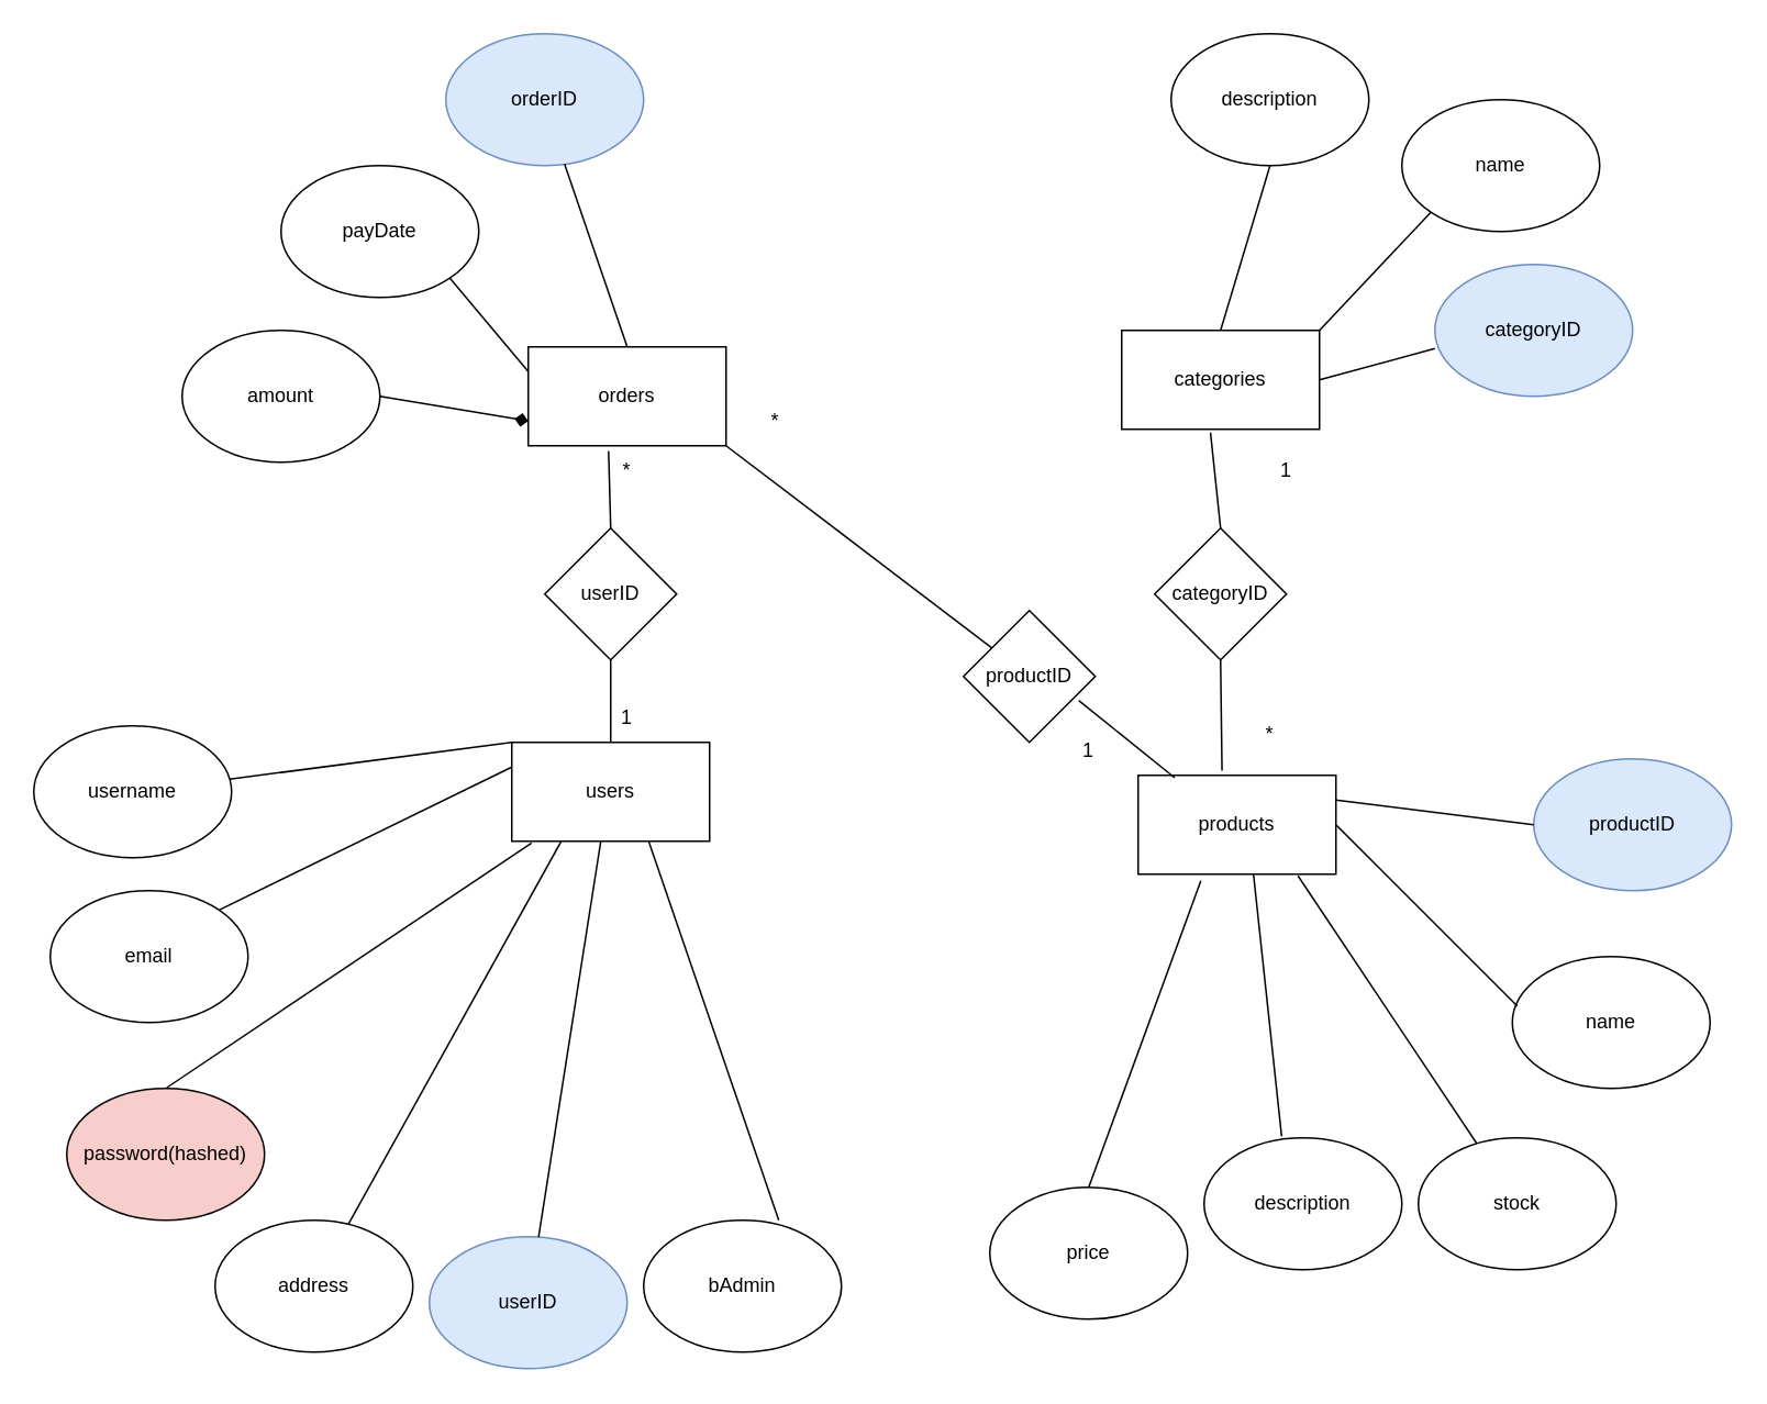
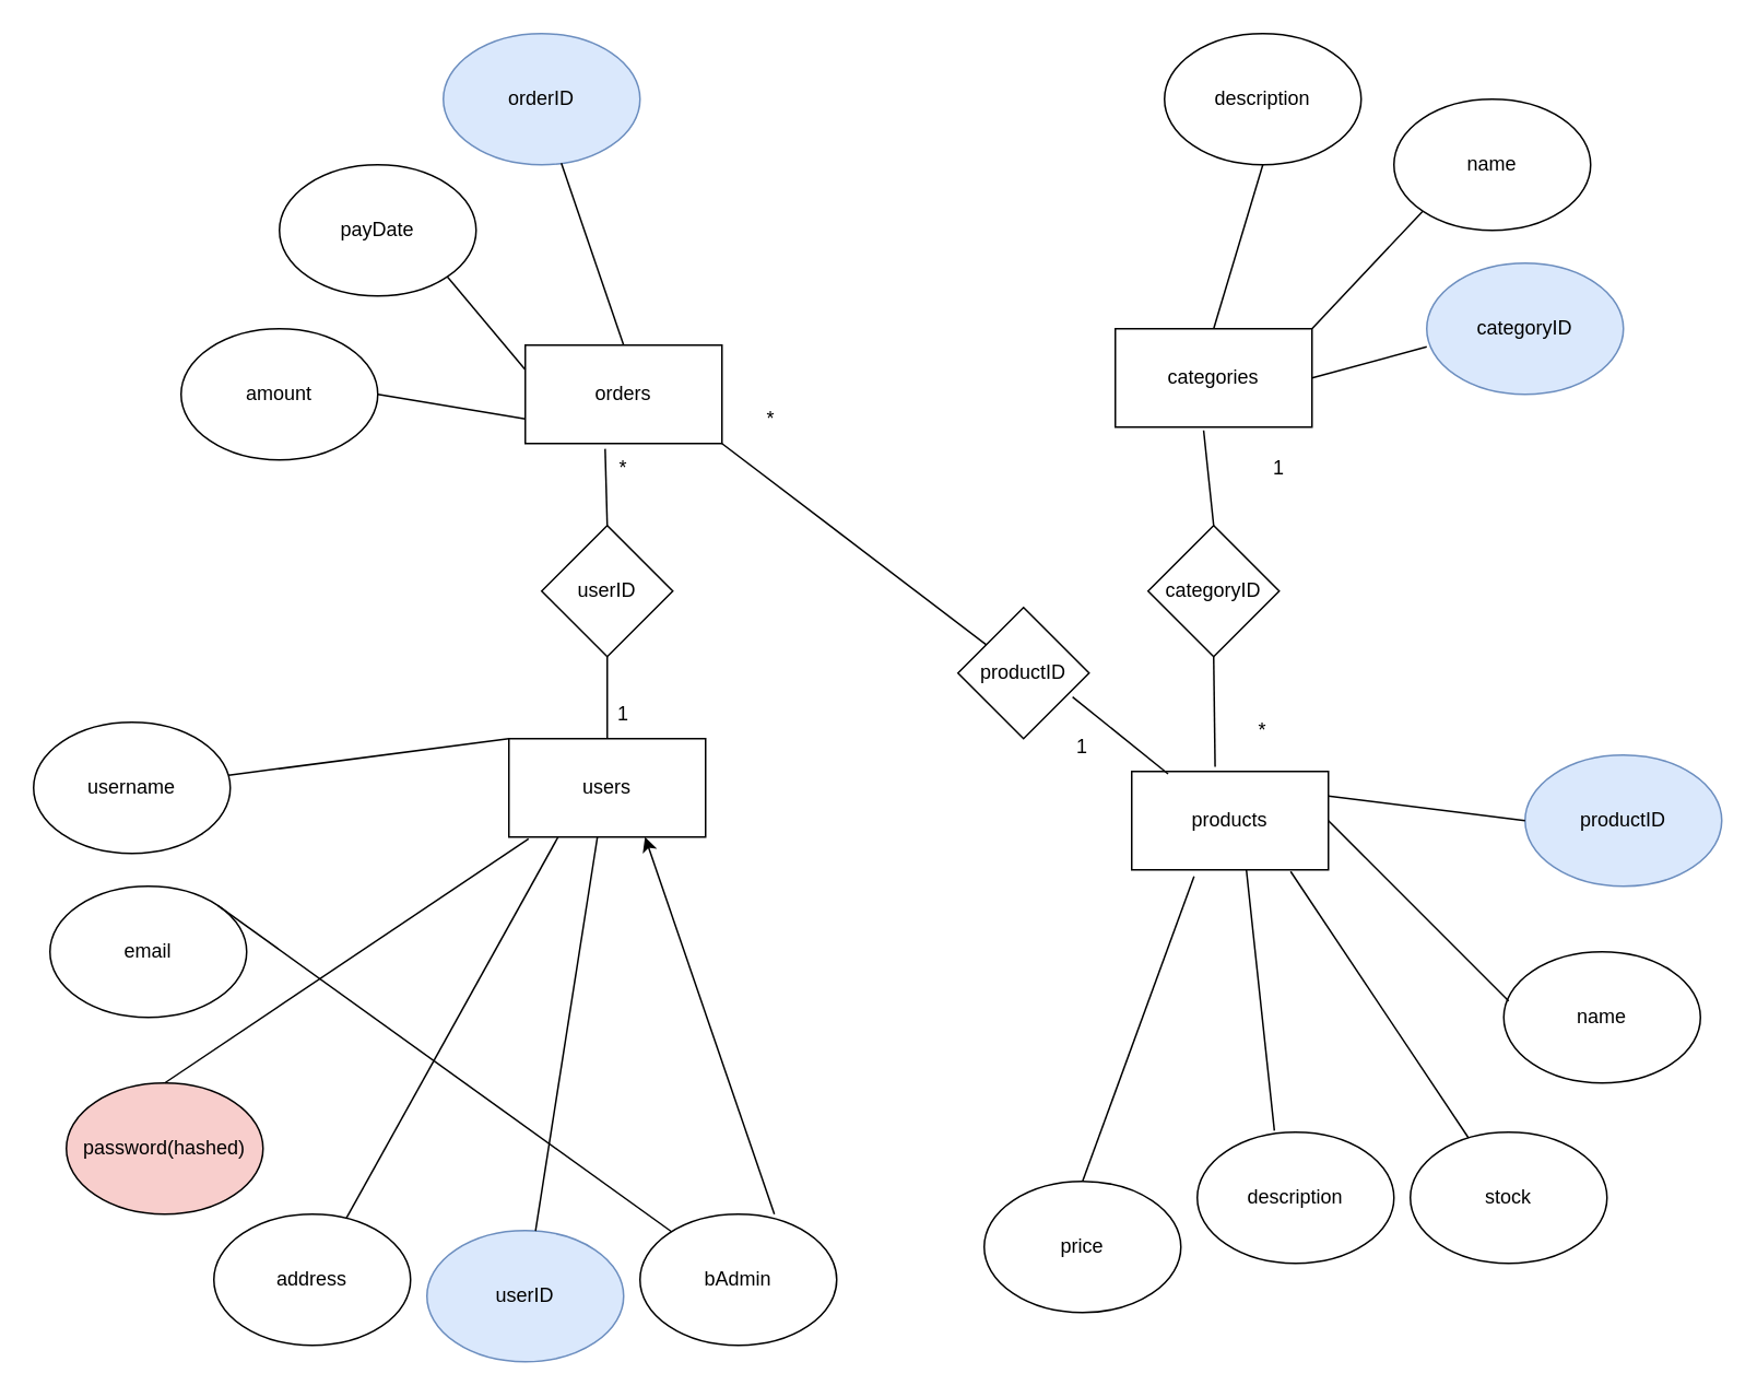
- <mxCell id="23" value="" style="endArrow=diamond;html=1;rounded=0;entryX=0;entryY=0.75;entryDx=0;entryDy=0;exitX=1;exitY=0.5;exitDx=0;exitDy=0;" parent="1" source="11" target="2" edge="1"><mxGeometry width="50" height="50" relative="1" as="geometry"><mxPoint x="600" y="280" as="sourcePoint" /><mxPoint x="650" y="230" as="targetPoint" /></mxGeometry></mxCell>
+ <mxCell id="23" value="" style="endArrow=none;html=1;rounded=0;entryX=0;entryY=0.75;entryDx=0;entryDy=0;exitX=1;exitY=0.5;exitDx=0;exitDy=0;" parent="1" source="11" target="2" edge="1"><mxGeometry width="50" height="50" relative="1" as="geometry"><mxPoint x="600" y="280" as="sourcePoint" /><mxPoint x="650" y="230" as="targetPoint" /></mxGeometry></mxCell>
- <mxCell id="34" value="" style="endArrow=none;html=1;rounded=0;entryX=0;entryY=0.25;entryDx=0;entryDy=0;exitX=1;exitY=0;exitDx=0;exitDy=0;" parent="1" source="19" target="3" edge="1"><mxGeometry width="50" height="50" relative="1" as="geometry"><mxPoint x="270" y="650" as="sourcePoint" /><mxPoint x="320" y="600" as="targetPoint" /></mxGeometry></mxCell>
+ <mxCell id="34" value="" style="endArrow=none;html=1;rounded=0;exitX=1;exitY=0;exitDx=0;exitDy=0;" parent="1" source="19" target="22" edge="1"><mxGeometry width="50" height="50" relative="1" as="geometry"><mxPoint x="270" y="650" as="sourcePoint" /><mxPoint x="320" y="600" as="targetPoint" /></mxGeometry></mxCell>
- <mxCell id="39" value="" style="endArrow=none;html=1;rounded=0;entryX=0.692;entryY=1;entryDx=0;entryDy=0;entryPerimeter=0;exitX=0.683;exitY=0;exitDx=0;exitDy=0;exitPerimeter=0;" parent="1" source="22" target="3" edge="1"><mxGeometry width="50" height="50" relative="1" as="geometry"><mxPoint x="270" y="650" as="sourcePoint" /><mxPoint x="320" y="600" as="targetPoint" /></mxGeometry></mxCell>
+ <mxCell id="39" value="" style="endArrow=classic;html=1;rounded=0;entryX=0.692;entryY=1;entryDx=0;entryDy=0;entryPerimeter=0;exitX=0.683;exitY=0;exitDx=0;exitDy=0;exitPerimeter=0;" parent="1" source="22" target="3" edge="1"><mxGeometry width="50" height="50" relative="1" as="geometry"><mxPoint x="270" y="650" as="sourcePoint" /><mxPoint x="320" y="600" as="targetPoint" /></mxGeometry></mxCell>
